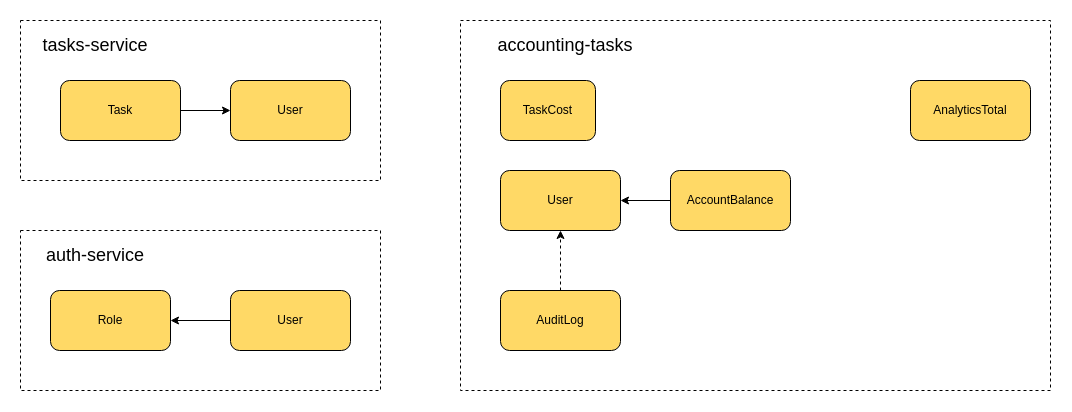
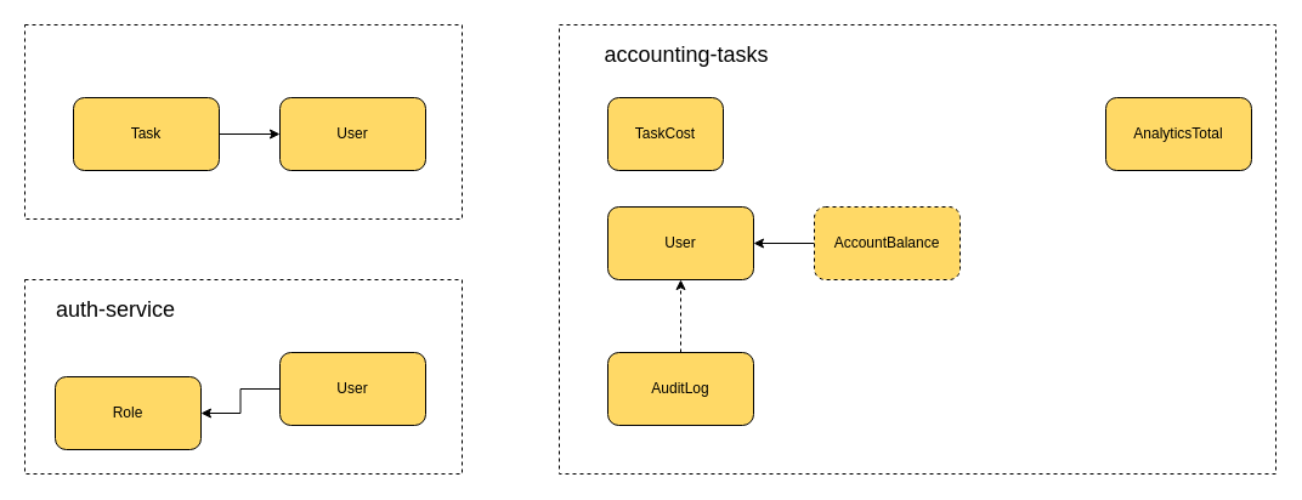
- <mxCell id="17" value="tasks-service" style="text;html=1;strokeColor=none;fillColor=none;align=center;verticalAlign=middle;whiteSpace=wrap;rounded=0;fontSize=18;" vertex="1" parent="1"><mxGeometry x="30" y="30" width="130" height="30" as="geometry" /></mxCell>
- <mxCell id="12" value="AccountBalance" style="rounded=1;whiteSpace=wrap;html=1;fillColor=#FFD966;" vertex="1" parent="1"><mxGeometry x="670" y="170" width="120" height="60" as="geometry" /></mxCell>
+ <mxCell id="12" value="AccountBalance" style="rounded=1;whiteSpace=wrap;html=1;fillColor=#FFD966;dashed=1;" vertex="1" parent="1"><mxGeometry x="670" y="170" width="120" height="60" as="geometry" /></mxCell>
- <mxCell id="10" value="Role" style="rounded=1;whiteSpace=wrap;html=1;fillColor=#FFD966;" vertex="1" parent="1"><mxGeometry x="50" y="290" width="120" height="60" as="geometry" /></mxCell>
+ <mxCell id="10" value="Role" style="rounded=1;whiteSpace=wrap;html=1;fillColor=#FFD966;" vertex="1" parent="1"><mxGeometry x="45" y="310" width="120" height="60" as="geometry" /></mxCell>
